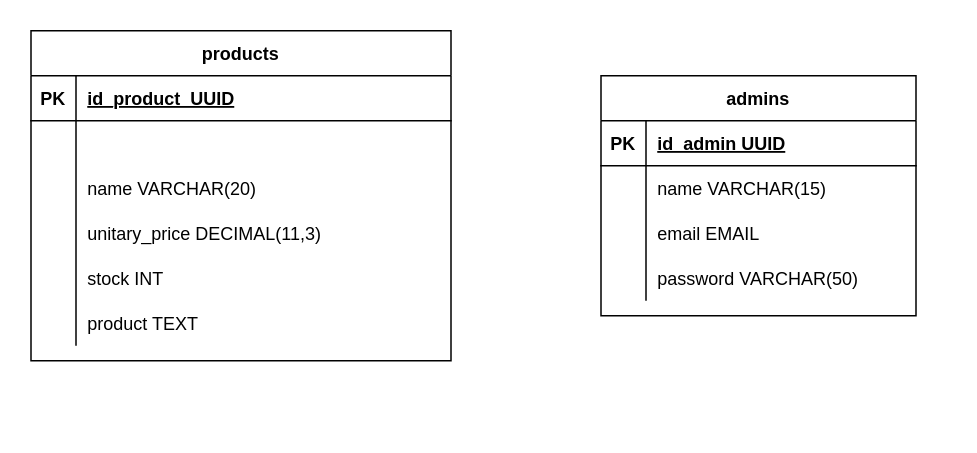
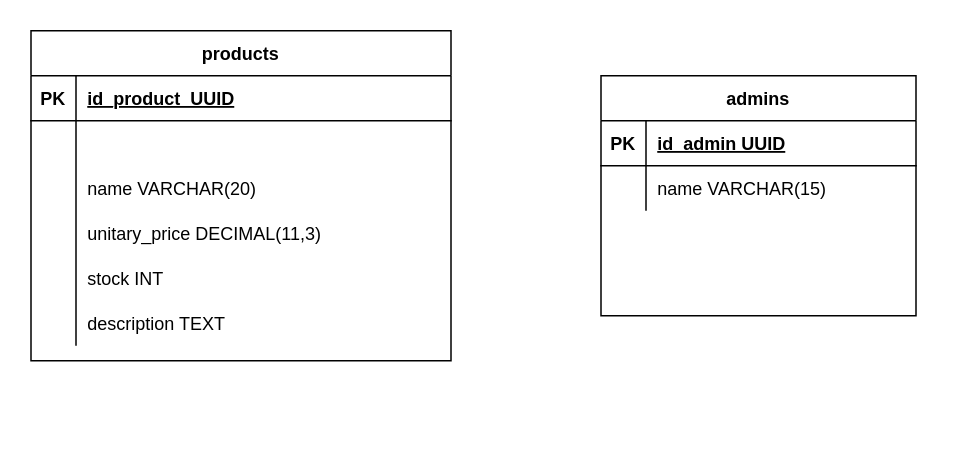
- <mxCell id="11" value="email EMAIL" style="shape=partialRectangle;connectable=0;fillColor=none;top=0;left=0;bottom=0;right=0;align=left;spacingLeft=6;overflow=hidden;" parent="9" vertex="1"><mxGeometry x="30" width="180" height="30" as="geometry"><mxRectangle width="180" height="30" as="alternateBounds" /></mxGeometry></mxCell>
- <mxCell id="14" value="password VARCHAR(50)" style="shape=partialRectangle;connectable=0;fillColor=none;top=0;left=0;bottom=0;right=0;align=left;spacingLeft=6;overflow=hidden;" parent="12" vertex="1"><mxGeometry x="30" width="180" height="30" as="geometry"><mxRectangle width="180" height="30" as="alternateBounds" /></mxGeometry></mxCell>
- <mxCell id="32" value="product TEXT" style="shape=partialRectangle;connectable=0;fillColor=none;top=0;left=0;bottom=0;right=0;align=left;spacingLeft=6;overflow=hidden;fontStyle=0" parent="30" vertex="1"><mxGeometry x="30" width="250.0" height="30" as="geometry"><mxRectangle width="250.0" height="30" as="alternateBounds" /></mxGeometry></mxCell>
+ <mxCell id="32" value="description TEXT" style="shape=partialRectangle;connectable=0;fillColor=none;top=0;left=0;bottom=0;right=0;align=left;spacingLeft=6;overflow=hidden;fontStyle=0" parent="30" vertex="1"><mxGeometry x="30" width="250.0" height="30" as="geometry"><mxRectangle width="250.0" height="30" as="alternateBounds" /></mxGeometry></mxCell>
